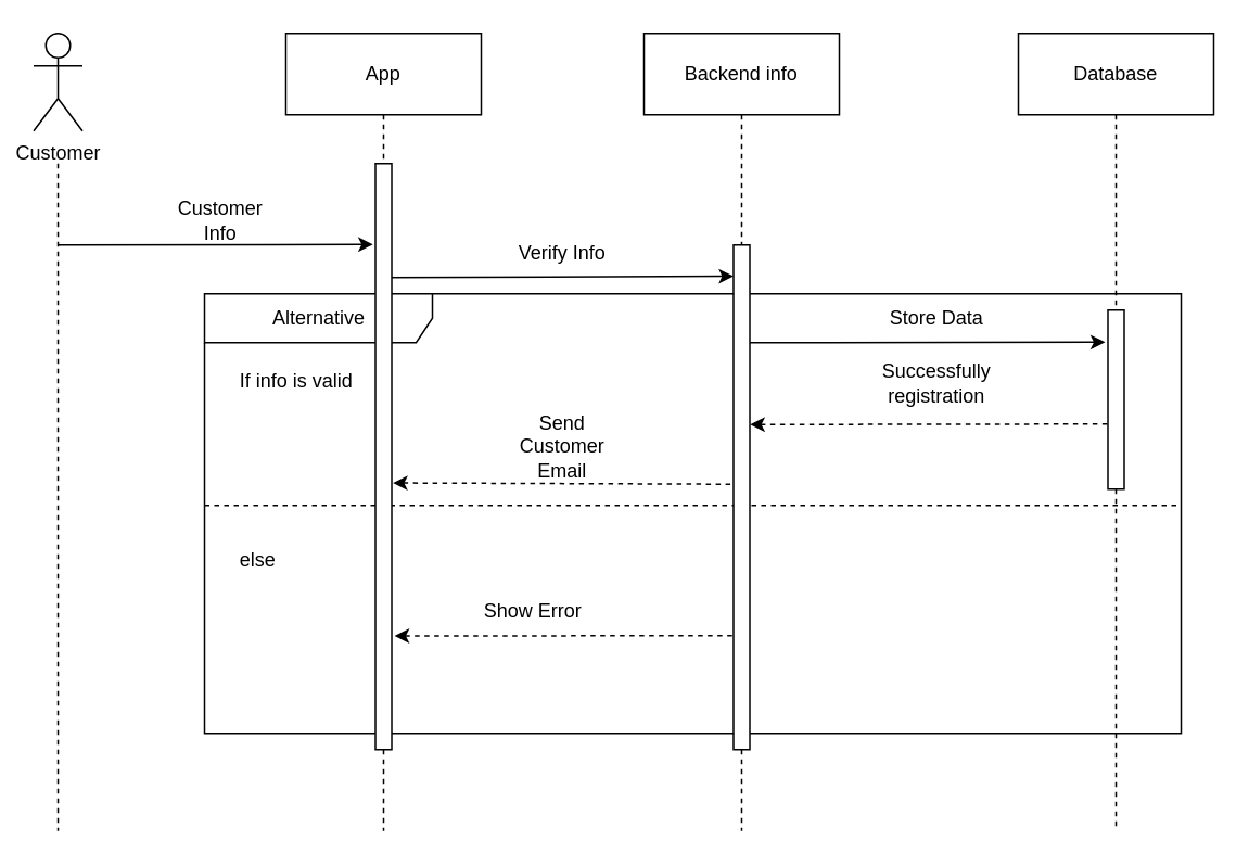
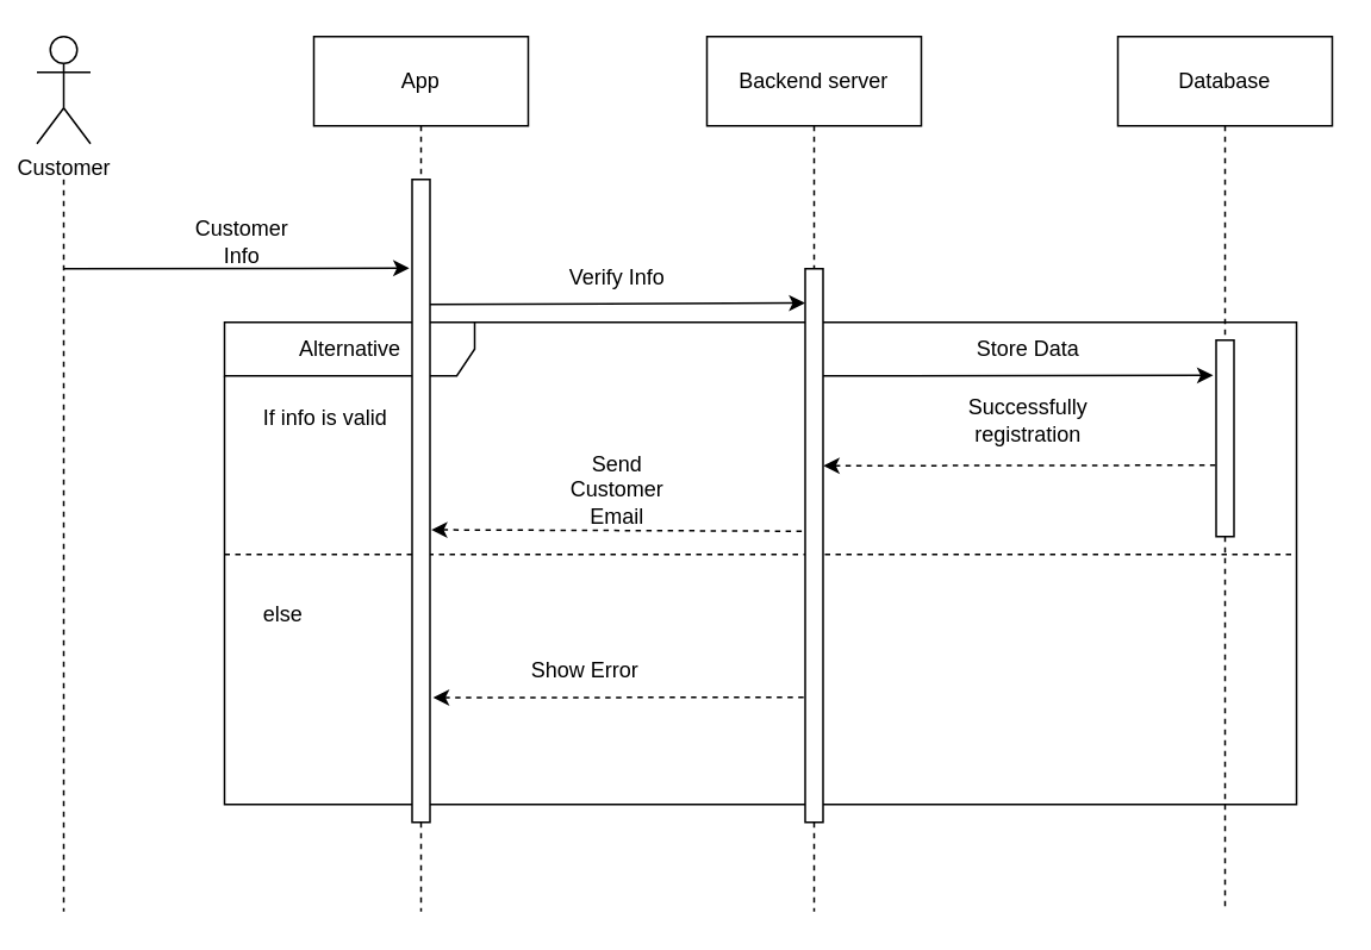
- <mxCell id="16" value="Backend info" style="rounded=0;whiteSpace=wrap;html=1;" parent="1" vertex="1"><mxGeometry x="395" y="20" width="120" height="50" as="geometry" /></mxCell>
+ <mxCell id="16" value="Backend server" style="rounded=0;whiteSpace=wrap;html=1;" parent="1" vertex="1"><mxGeometry x="395" y="20" width="120" height="50" as="geometry" /></mxCell>
